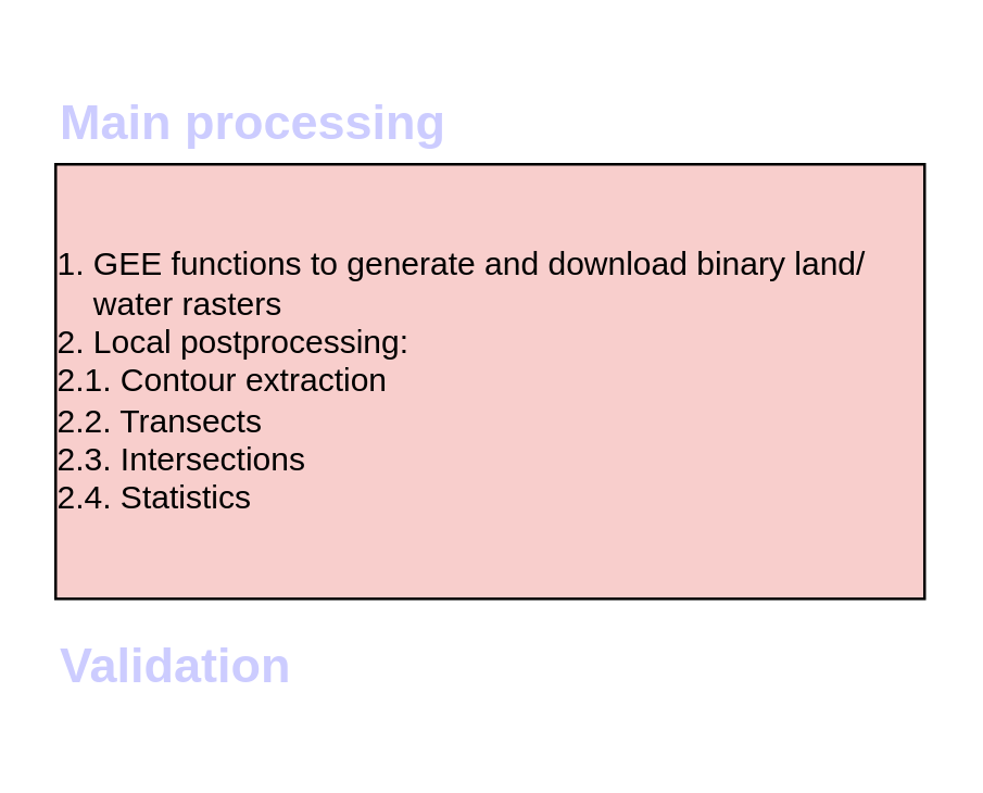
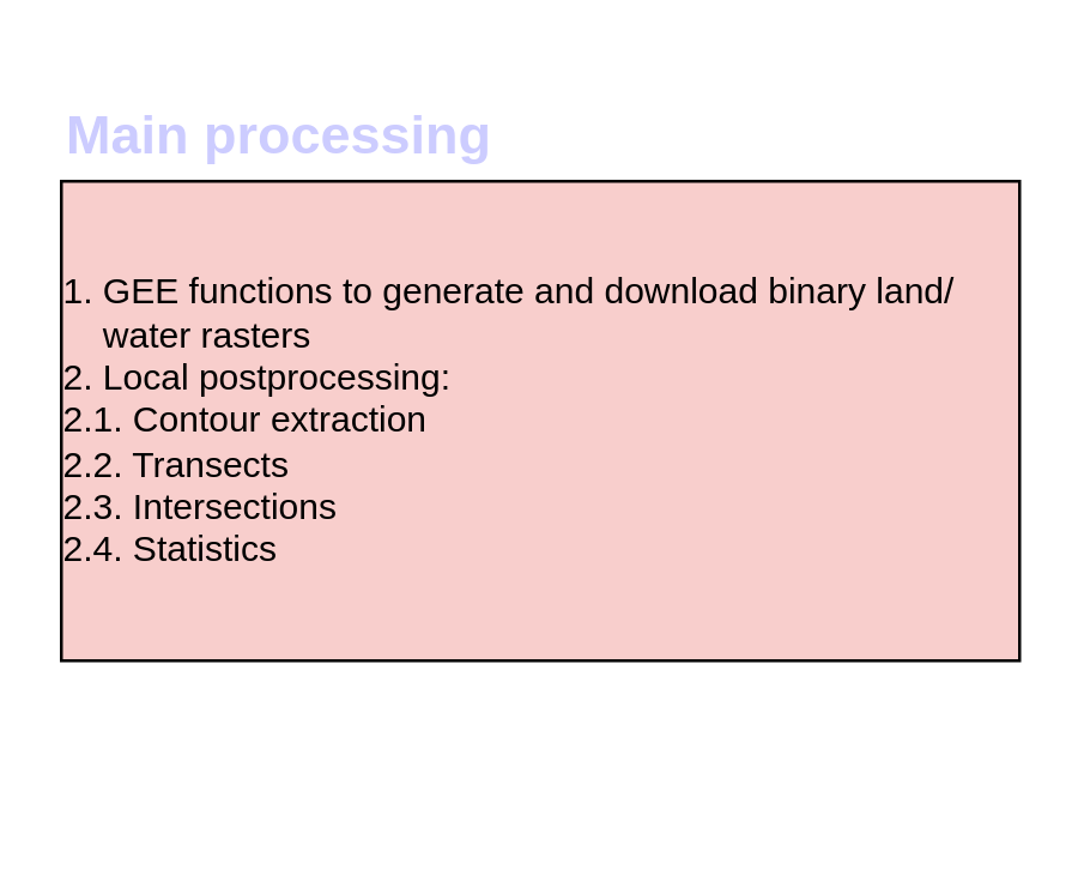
- <mxCell id="4" value="&lt;h2&gt;&lt;b&gt;&lt;font color=&quot;#ccccff&quot;&gt;Validation&lt;/font&gt;&lt;/b&gt;&lt;/h2&gt;" style="text;html=1;align=left;verticalAlign=middle;resizable=0;points=[];autosize=1;" vertex="1" parent="1"><mxGeometry x="20" y="220" width="100" height="50" as="geometry" /></mxCell>
